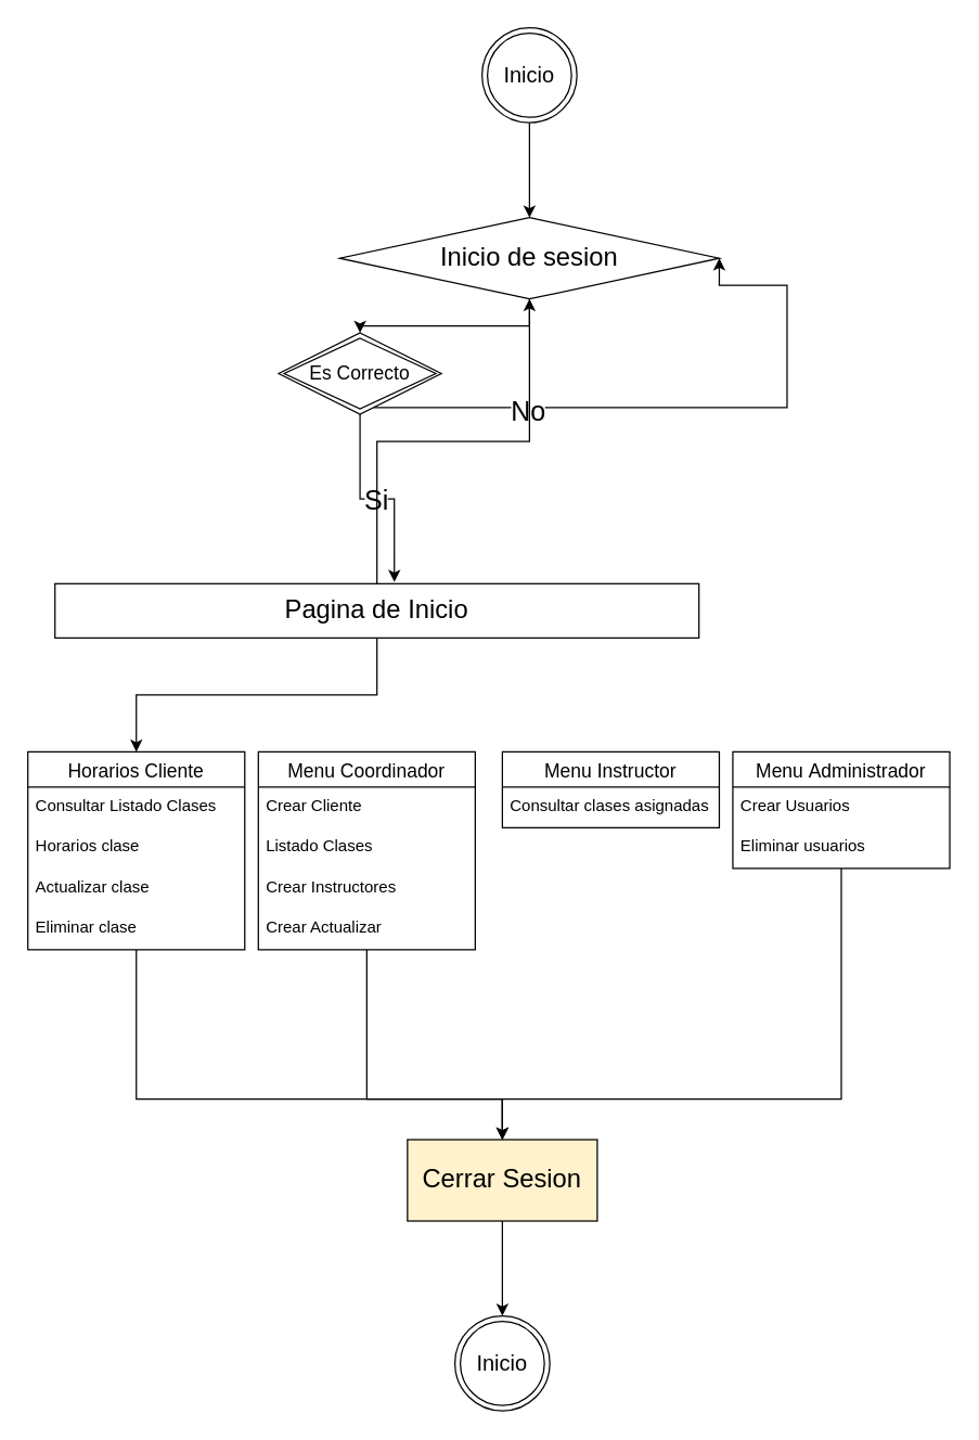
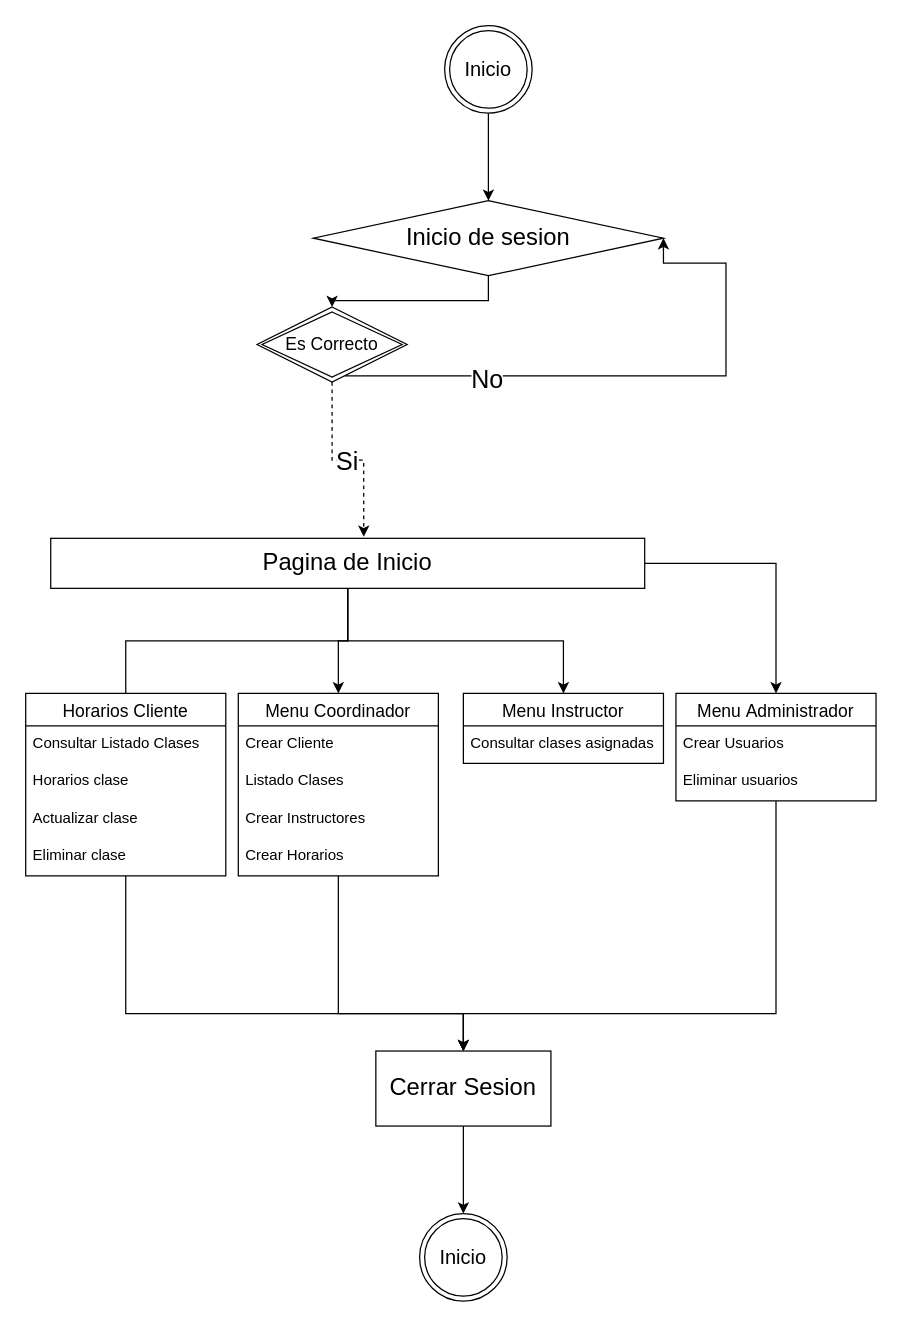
- <mxCell id="19" style="edgeStyle=orthogonalEdgeStyle;rounded=0;orthogonalLoop=1;jettySize=auto;html=1;fontSize=20;" edge="1" parent="1" source="20" target="5"><mxGeometry relative="1" as="geometry" /></mxCell>
+ <mxCell id="19" style="edgeStyle=orthogonalEdgeStyle;rounded=0;orthogonalLoop=1;jettySize=auto;html=1;entryX=0.5;entryY=0;entryDx=0;entryDy=0;fontSize=20;" edge="1" parent="1" source="20" target="30"><mxGeometry relative="1" as="geometry" /></mxCell>
- <mxCell id="8" value="&lt;span style=&quot;font-size: 20px&quot;&gt;Si&lt;br&gt;&lt;/span&gt;" style="edgeStyle=orthogonalEdgeStyle;rounded=0;orthogonalLoop=1;jettySize=auto;html=1;entryX=0.527;entryY=-0.033;entryDx=0;entryDy=0;entryPerimeter=0;" edge="1" parent="1" source="9" target="20"><mxGeometry relative="1" as="geometry"><mxPoint x="180" y="340" as="targetPoint" /></mxGeometry></mxCell>
+ <mxCell id="8" value="&lt;span style=&quot;font-size: 20px&quot;&gt;Si&lt;br&gt;&lt;/span&gt;" style="edgeStyle=orthogonalEdgeStyle;rounded=0;orthogonalLoop=1;jettySize=auto;html=1;entryX=0.527;entryY=-0.033;entryDx=0;entryDy=0;entryPerimeter=0;dashed=1;" edge="1" parent="1" source="9" target="20"><mxGeometry relative="1" as="geometry"><mxPoint x="180" y="340" as="targetPoint" /></mxGeometry></mxCell>
+ <mxCell id="18" style="edgeStyle=orthogonalEdgeStyle;rounded=0;orthogonalLoop=1;jettySize=auto;html=1;fontSize=20;" edge="1" parent="1" source="20" target="27"><mxGeometry relative="1" as="geometry" /></mxCell>
+ <mxCell id="16" style="edgeStyle=orthogonalEdgeStyle;rounded=0;orthogonalLoop=1;jettySize=auto;html=1;entryX=0.5;entryY=0;entryDx=0;entryDy=0;fontSize=20;" edge="1" parent="1" source="20" target="22"><mxGeometry relative="1" as="geometry" /></mxCell>
- <mxCell id="17" style="edgeStyle=orthogonalEdgeStyle;rounded=0;orthogonalLoop=1;jettySize=auto;html=1;entryX=0.5;entryY=0;entryDx=0;entryDy=0;fontSize=20;" edge="1" parent="1" source="20" target="11"><mxGeometry relative="1" as="geometry" /></mxCell>
+ <mxCell id="17" style="edgeStyle=orthogonalEdgeStyle;rounded=0;orthogonalLoop=1;jettySize=auto;html=1;entryX=0.5;entryY=0;entryDx=0;entryDy=0;fontSize=20;endArrow=none;" edge="1" parent="1" source="20" target="11"><mxGeometry relative="1" as="geometry" /></mxCell>
- <mxCell id="26" value="Crear Actualizar" style="text;strokeColor=none;fillColor=none;spacingLeft=4;spacingRight=4;overflow=hidden;rotatable=0;points=[[0,0.5],[1,0.5]];portConstraint=eastwest;fontSize=12;" vertex="1" parent="22"><mxGeometry y="116" width="160" height="30" as="geometry" /></mxCell>
+ <mxCell id="26" value="Crear Horarios" style="text;strokeColor=none;fillColor=none;spacingLeft=4;spacingRight=4;overflow=hidden;rotatable=0;points=[[0,0.5],[1,0.5]];portConstraint=eastwest;fontSize=12;" vertex="1" parent="22"><mxGeometry y="116" width="160" height="30" as="geometry" /></mxCell>
- <mxCell id="35" value="&lt;font style=&quot;font-size: 19px&quot;&gt;Cerrar Sesion&lt;/font&gt;" style="rounded=0;whiteSpace=wrap;html=1;fillColor=#fff2cc;" vertex="1" parent="1"><mxGeometry x="300" y="840" width="140" height="60" as="geometry" /></mxCell>
+ <mxCell id="35" value="&lt;font style=&quot;font-size: 19px&quot;&gt;Cerrar Sesion&lt;/font&gt;" style="rounded=0;whiteSpace=wrap;html=1;" vertex="1" parent="1"><mxGeometry x="300" y="840" width="140" height="60" as="geometry" /></mxCell>
